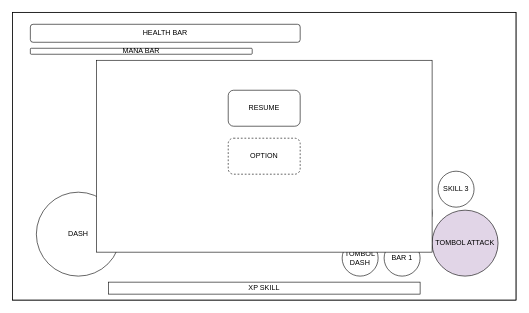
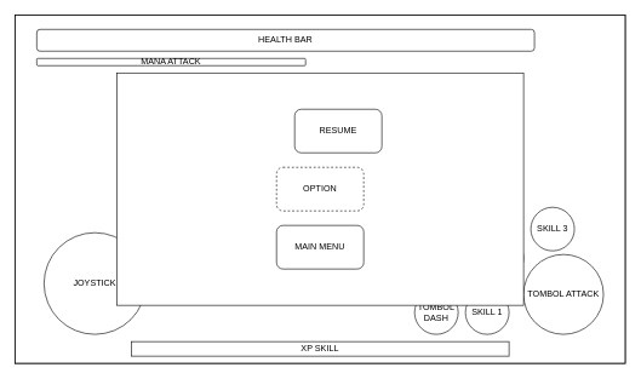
- <mxCell id="10" value="HEALTH BAR" style="rounded=1;whiteSpace=wrap;html=1;" parent="1" vertex="1"><mxGeometry x="50" y="40" width="450" height="30" as="geometry" /></mxCell>
+ <mxCell id="10" value="HEALTH BAR" style="rounded=1;whiteSpace=wrap;html=1;" parent="1" vertex="1"><mxGeometry x="50" y="40" width="685" height="30" as="geometry" /></mxCell>
- <mxCell id="11" value="MANA BAR" style="rounded=1;whiteSpace=wrap;html=1;" parent="1" vertex="1"><mxGeometry x="50" y="80" width="370" height="10" as="geometry" /></mxCell>
+ <mxCell id="11" value="MANA ATTACK" style="rounded=1;whiteSpace=wrap;html=1;" parent="1" vertex="1"><mxGeometry x="50" y="80" width="370" height="10" as="geometry" /></mxCell>
- <mxCell id="14" value="RESUME" style="rounded=1;whiteSpace=wrap;html=1;" vertex="1" parent="1"><mxGeometry x="380" y="150" width="120" height="60" as="geometry" /></mxCell>
+ <mxCell id="14" value="RESUME" style="rounded=1;whiteSpace=wrap;html=1;" vertex="1" parent="1"><mxGeometry x="405" y="150" width="120" height="60" as="geometry" /></mxCell>
+ <mxCell id="16" value="MAIN MENU" style="rounded=1;whiteSpace=wrap;html=1;" vertex="1" parent="1"><mxGeometry x="380" y="310" width="120" height="60" as="geometry" /></mxCell>
- <mxCell id="3" value="DASH" style="ellipse;whiteSpace=wrap;html=1;aspect=fixed;" parent="1" vertex="1"><mxGeometry x="60" y="320" width="140" height="140" as="geometry" /></mxCell>
+ <mxCell id="3" value="JOYSTICK" style="ellipse;whiteSpace=wrap;html=1;aspect=fixed;" parent="1" vertex="1"><mxGeometry x="60" y="320" width="140" height="140" as="geometry" /></mxCell>
- <mxCell id="4" value="TOMBOL ATTACK" style="ellipse;whiteSpace=wrap;html=1;aspect=fixed;fillColor=#e1d5e7;" parent="1" vertex="1"><mxGeometry x="720" y="350" width="110" height="110" as="geometry" /></mxCell>
+ <mxCell id="4" value="TOMBOL ATTACK" style="ellipse;whiteSpace=wrap;html=1;aspect=fixed;" parent="1" vertex="1"><mxGeometry x="720" y="350" width="110" height="110" as="geometry" /></mxCell>
- <mxCell id="5" value="BAR 1" style="ellipse;whiteSpace=wrap;html=1;aspect=fixed;" parent="1" vertex="1"><mxGeometry x="640" y="400" width="60" height="60" as="geometry" /></mxCell>
+ <mxCell id="5" value="SKILL 1" style="ellipse;whiteSpace=wrap;html=1;aspect=fixed;" parent="1" vertex="1"><mxGeometry x="640" y="400" width="60" height="60" as="geometry" /></mxCell>
